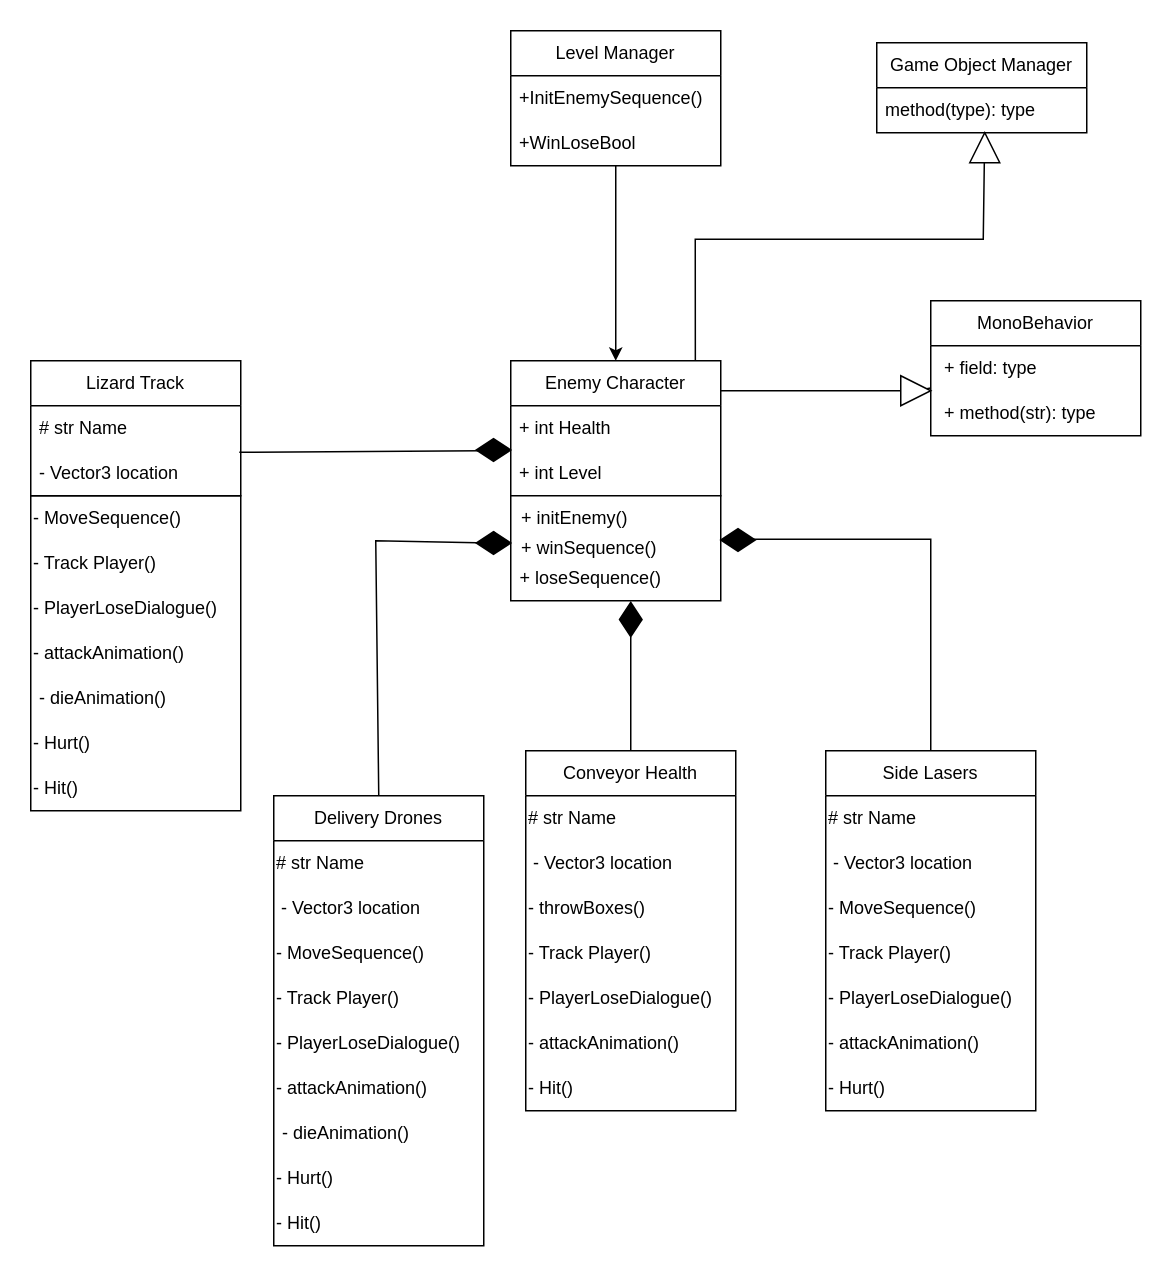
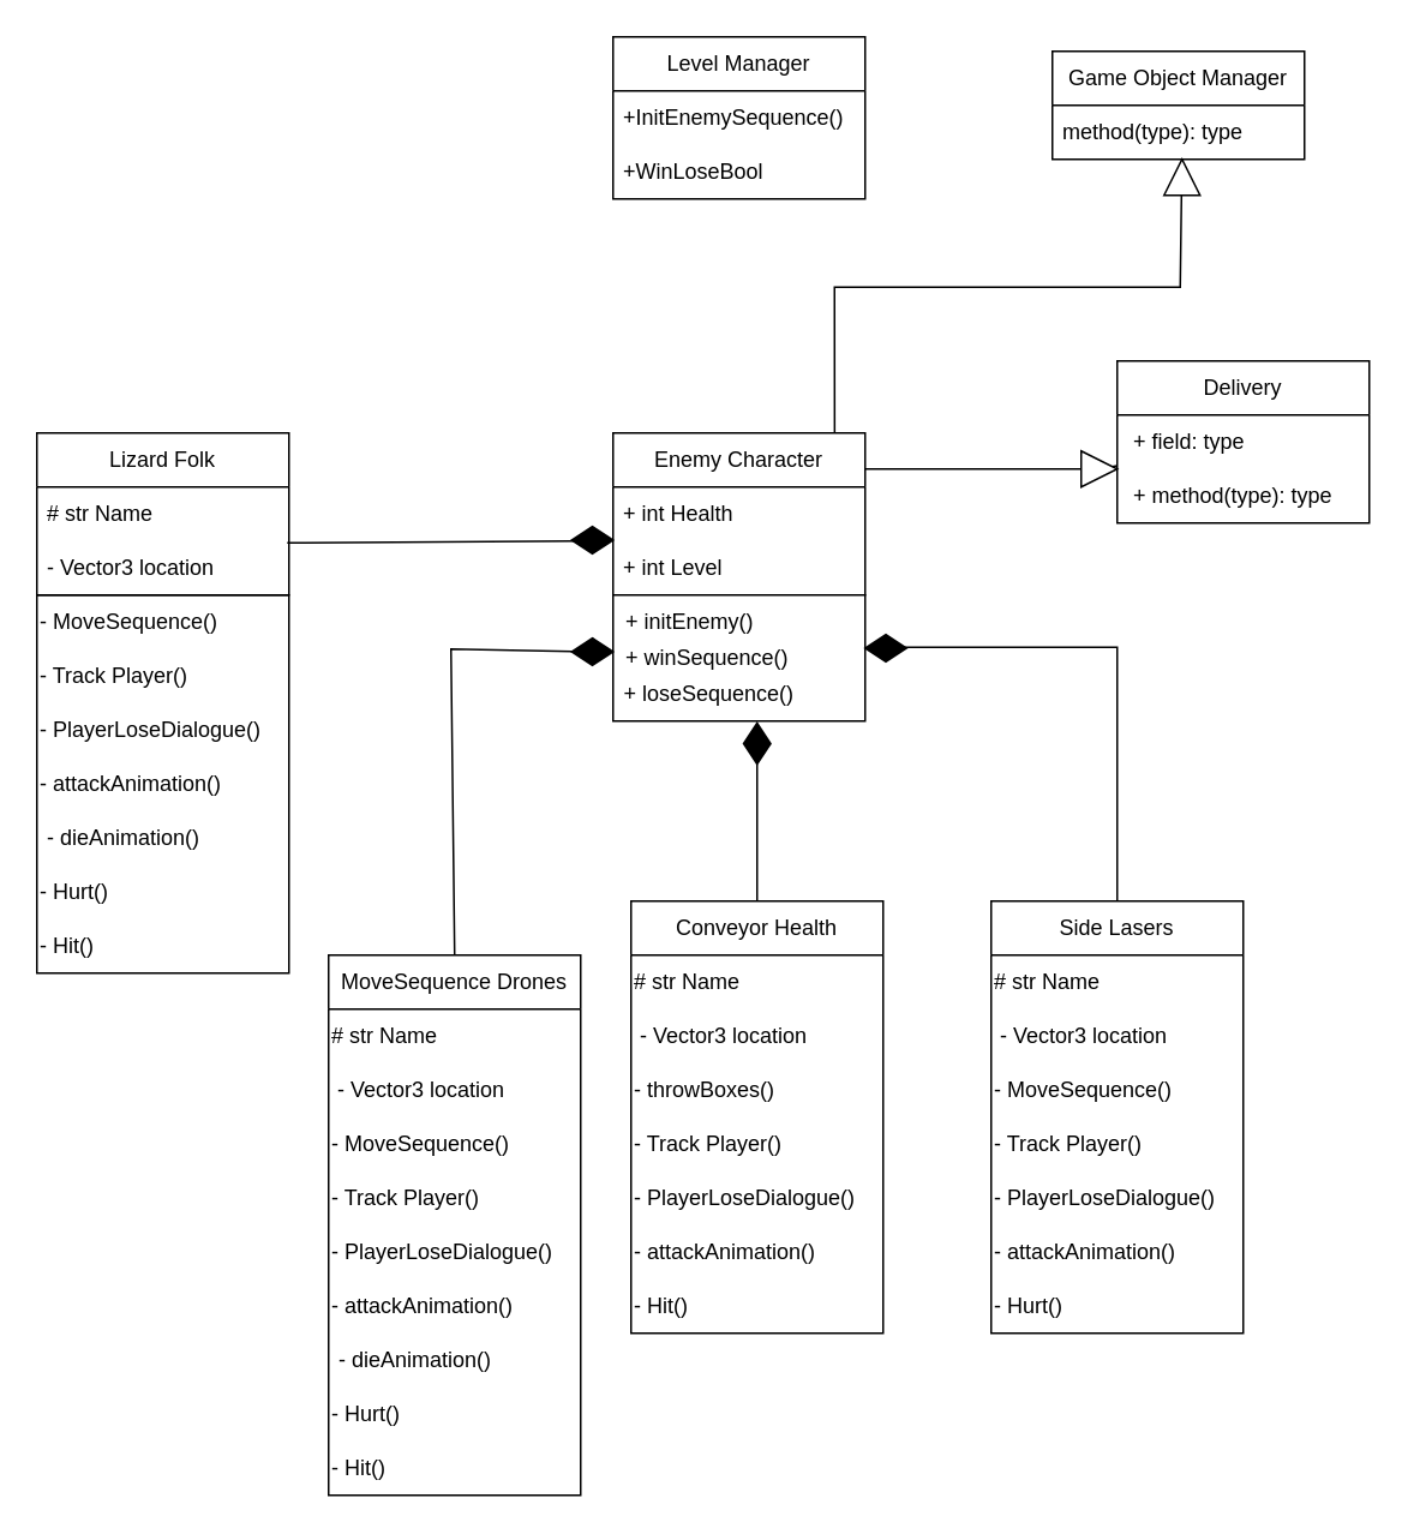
- <mxCell id="3" value="" style="edgeStyle=orthogonalEdgeStyle;rounded=0;orthogonalLoop=1;jettySize=auto;html=1;entryX=0.5;entryY=0;entryDx=0;entryDy=0;" parent="1" source="4" target="7" edge="1"><mxGeometry relative="1" as="geometry"><mxPoint x="410" y="200" as="targetPoint" /><Array as="points" /></mxGeometry></mxCell>
- <mxCell id="26" value="MonoBehavior" style="swimlane;fontStyle=0;childLayout=stackLayout;horizontal=1;startSize=30;horizontalStack=0;resizeParent=1;resizeParentMax=0;resizeLast=0;collapsible=1;marginBottom=0;whiteSpace=wrap;html=1;" parent="1" vertex="1"><mxGeometry x="620" y="200" width="140" height="90" as="geometry" /></mxCell>
+ <mxCell id="26" value="Delivery" style="swimlane;fontStyle=0;childLayout=stackLayout;horizontal=1;startSize=30;horizontalStack=0;resizeParent=1;resizeParentMax=0;resizeLast=0;collapsible=1;marginBottom=0;whiteSpace=wrap;html=1;" parent="1" vertex="1"><mxGeometry x="620" y="200" width="140" height="90" as="geometry" /></mxCell>
- <mxCell id="48" value="Lizard Track" style="swimlane;fontStyle=0;childLayout=stackLayout;horizontal=1;startSize=30;horizontalStack=0;resizeParent=1;resizeParentMax=0;resizeLast=0;collapsible=1;marginBottom=0;whiteSpace=wrap;html=1;" parent="1" vertex="1"><mxGeometry x="20" y="240" width="140" height="90" as="geometry" /></mxCell>
+ <mxCell id="48" value="Lizard Folk" style="swimlane;fontStyle=0;childLayout=stackLayout;horizontal=1;startSize=30;horizontalStack=0;resizeParent=1;resizeParentMax=0;resizeLast=0;collapsible=1;marginBottom=0;whiteSpace=wrap;html=1;" parent="1" vertex="1"><mxGeometry x="20" y="240" width="140" height="90" as="geometry" /></mxCell>
- <mxCell id="28" value="&amp;nbsp;+ method(str): type" style="text;strokeColor=none;fillColor=none;align=left;verticalAlign=middle;spacingLeft=4;spacingRight=4;overflow=hidden;points=[[0,0.5],[1,0.5]];portConstraint=eastwest;rotatable=0;whiteSpace=wrap;html=1;" parent="26" vertex="1"><mxGeometry y="60" width="140" height="30" as="geometry" /></mxCell>
+ <mxCell id="28" value="&amp;nbsp;+ method(type): type" style="text;strokeColor=none;fillColor=none;align=left;verticalAlign=middle;spacingLeft=4;spacingRight=4;overflow=hidden;points=[[0,0.5],[1,0.5]];portConstraint=eastwest;rotatable=0;whiteSpace=wrap;html=1;" parent="26" vertex="1"><mxGeometry y="60" width="140" height="30" as="geometry" /></mxCell>
- <mxCell id="10" value="Delivery Drones" style="swimlane;fontStyle=0;childLayout=stackLayout;horizontal=1;startSize=30;horizontalStack=0;resizeParent=1;resizeParentMax=0;resizeLast=0;collapsible=1;marginBottom=0;whiteSpace=wrap;html=1;" parent="1" vertex="1"><mxGeometry x="182" y="530" width="140" height="300" as="geometry" /></mxCell>
+ <mxCell id="10" value="MoveSequence Drones" style="swimlane;fontStyle=0;childLayout=stackLayout;horizontal=1;startSize=30;horizontalStack=0;resizeParent=1;resizeParentMax=0;resizeLast=0;collapsible=1;marginBottom=0;whiteSpace=wrap;html=1;" parent="1" vertex="1"><mxGeometry x="182" y="530" width="140" height="300" as="geometry" /></mxCell>
